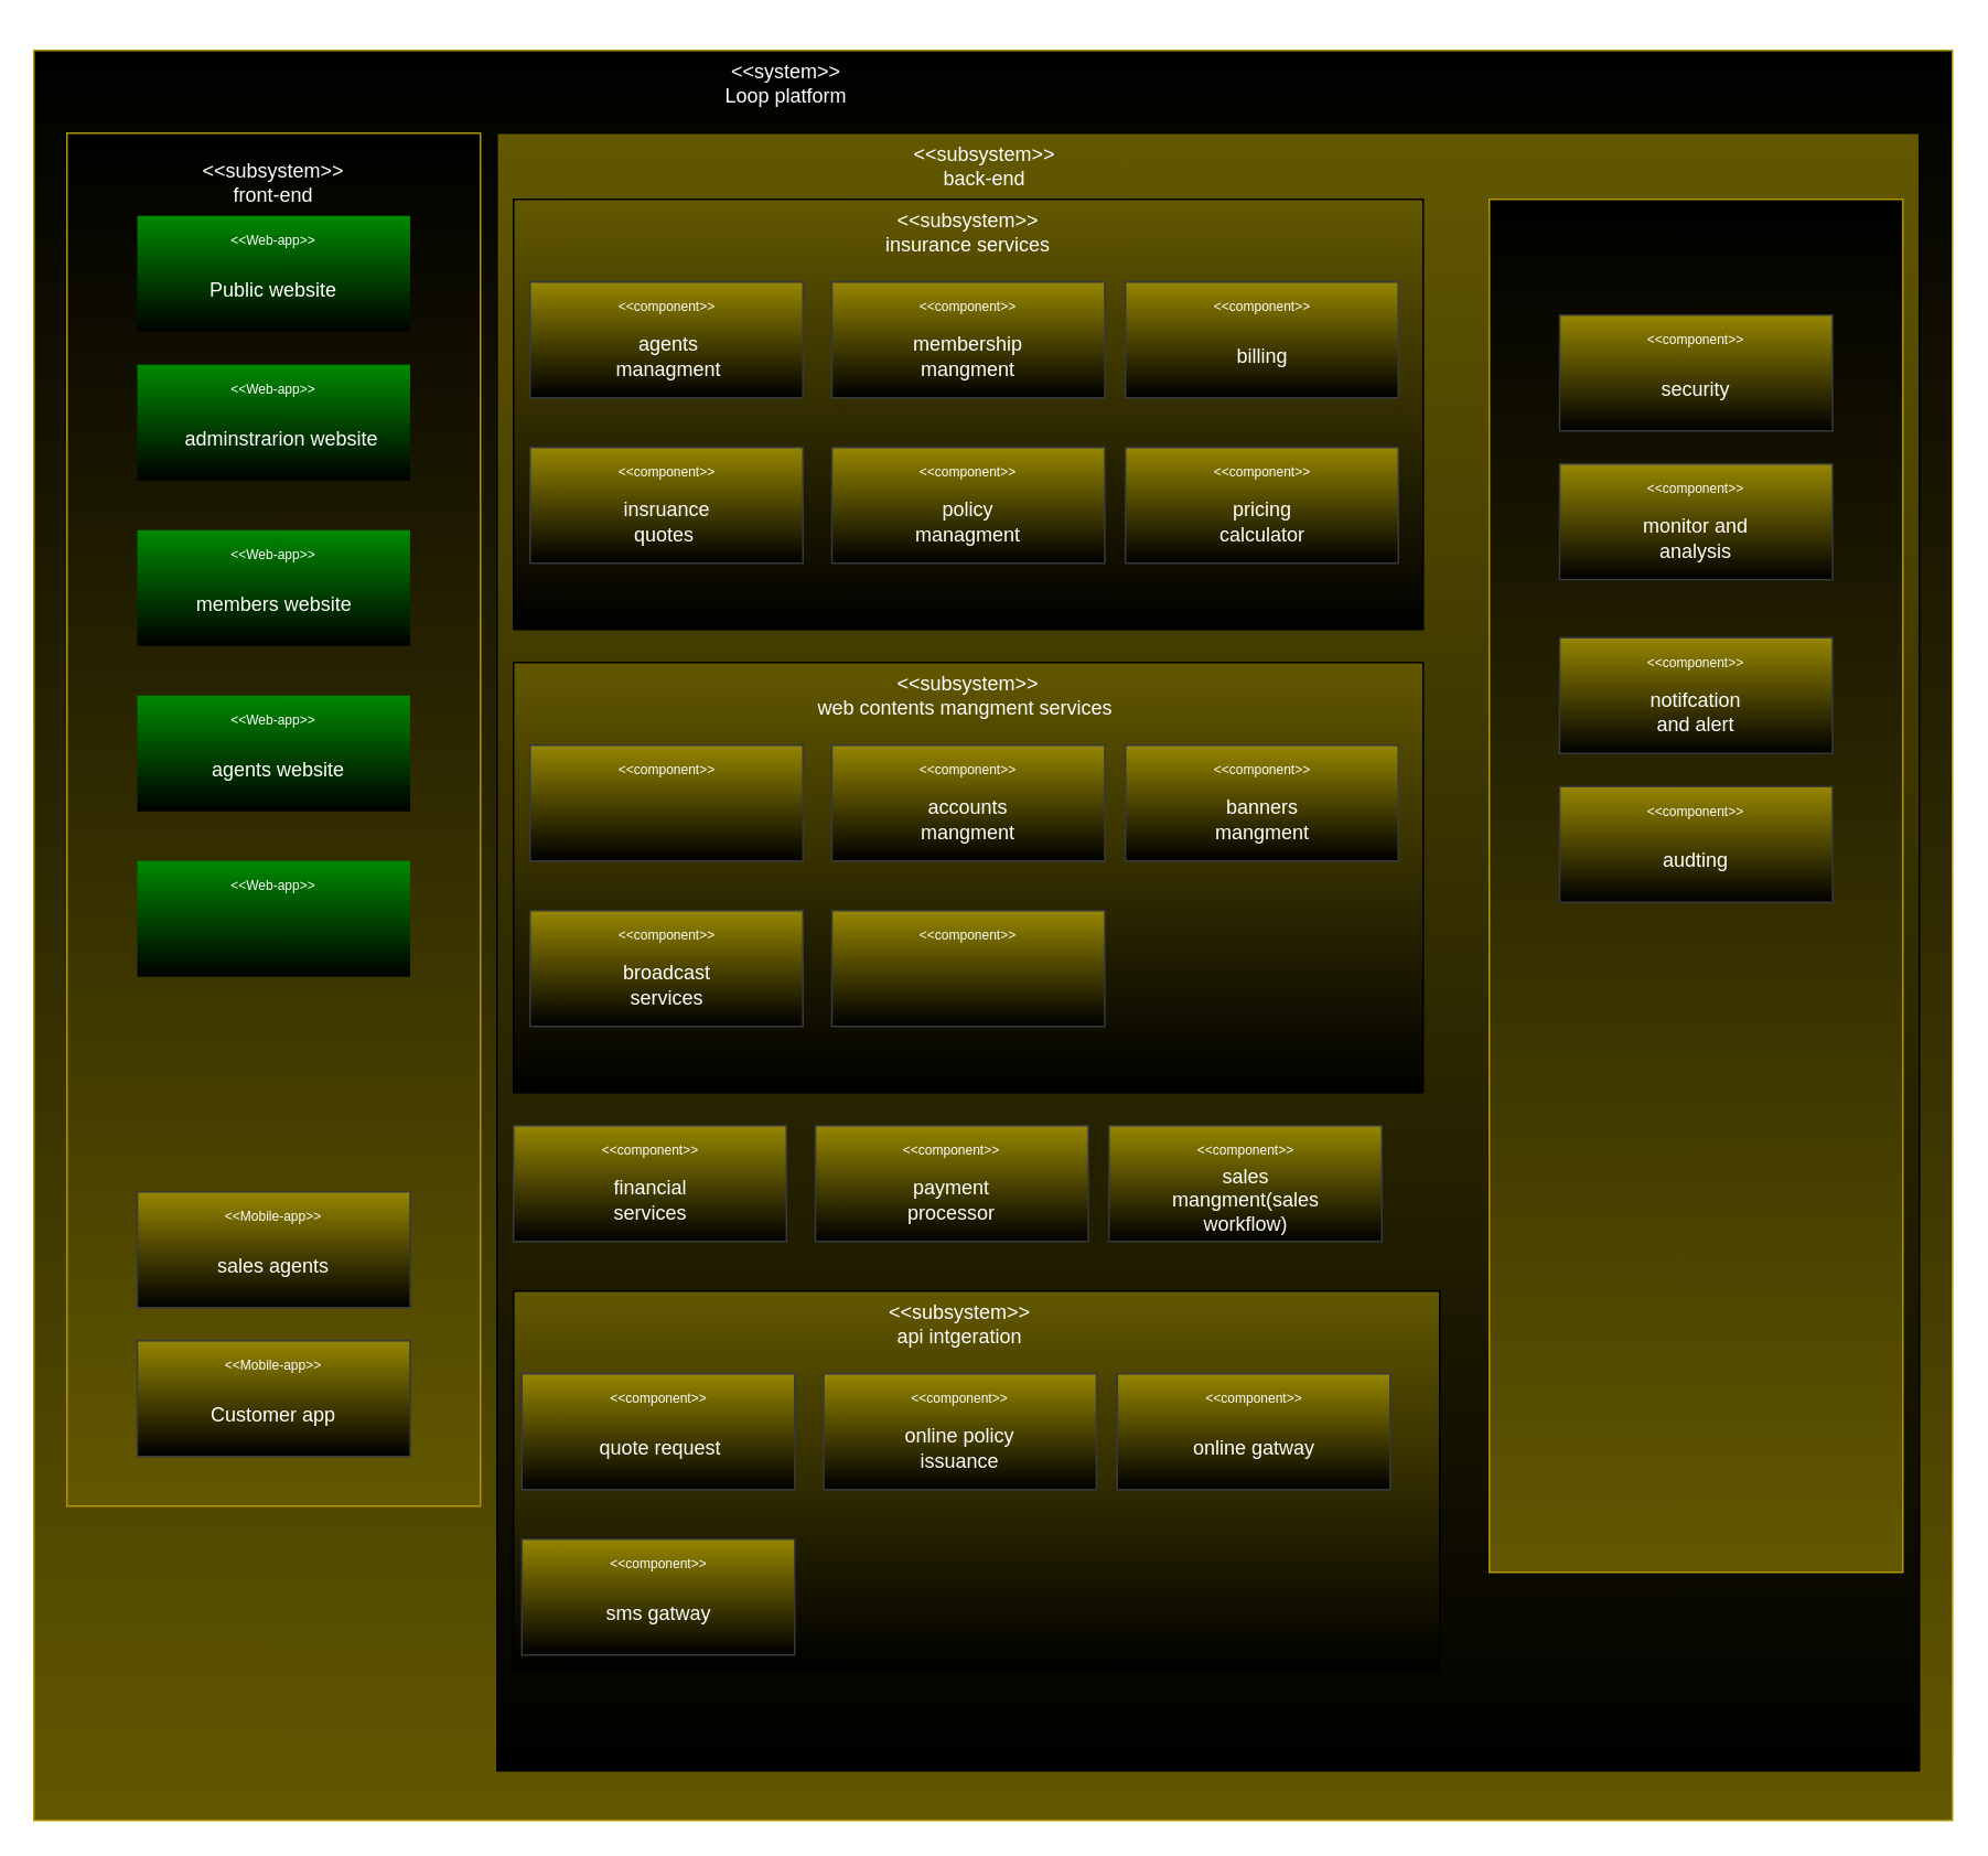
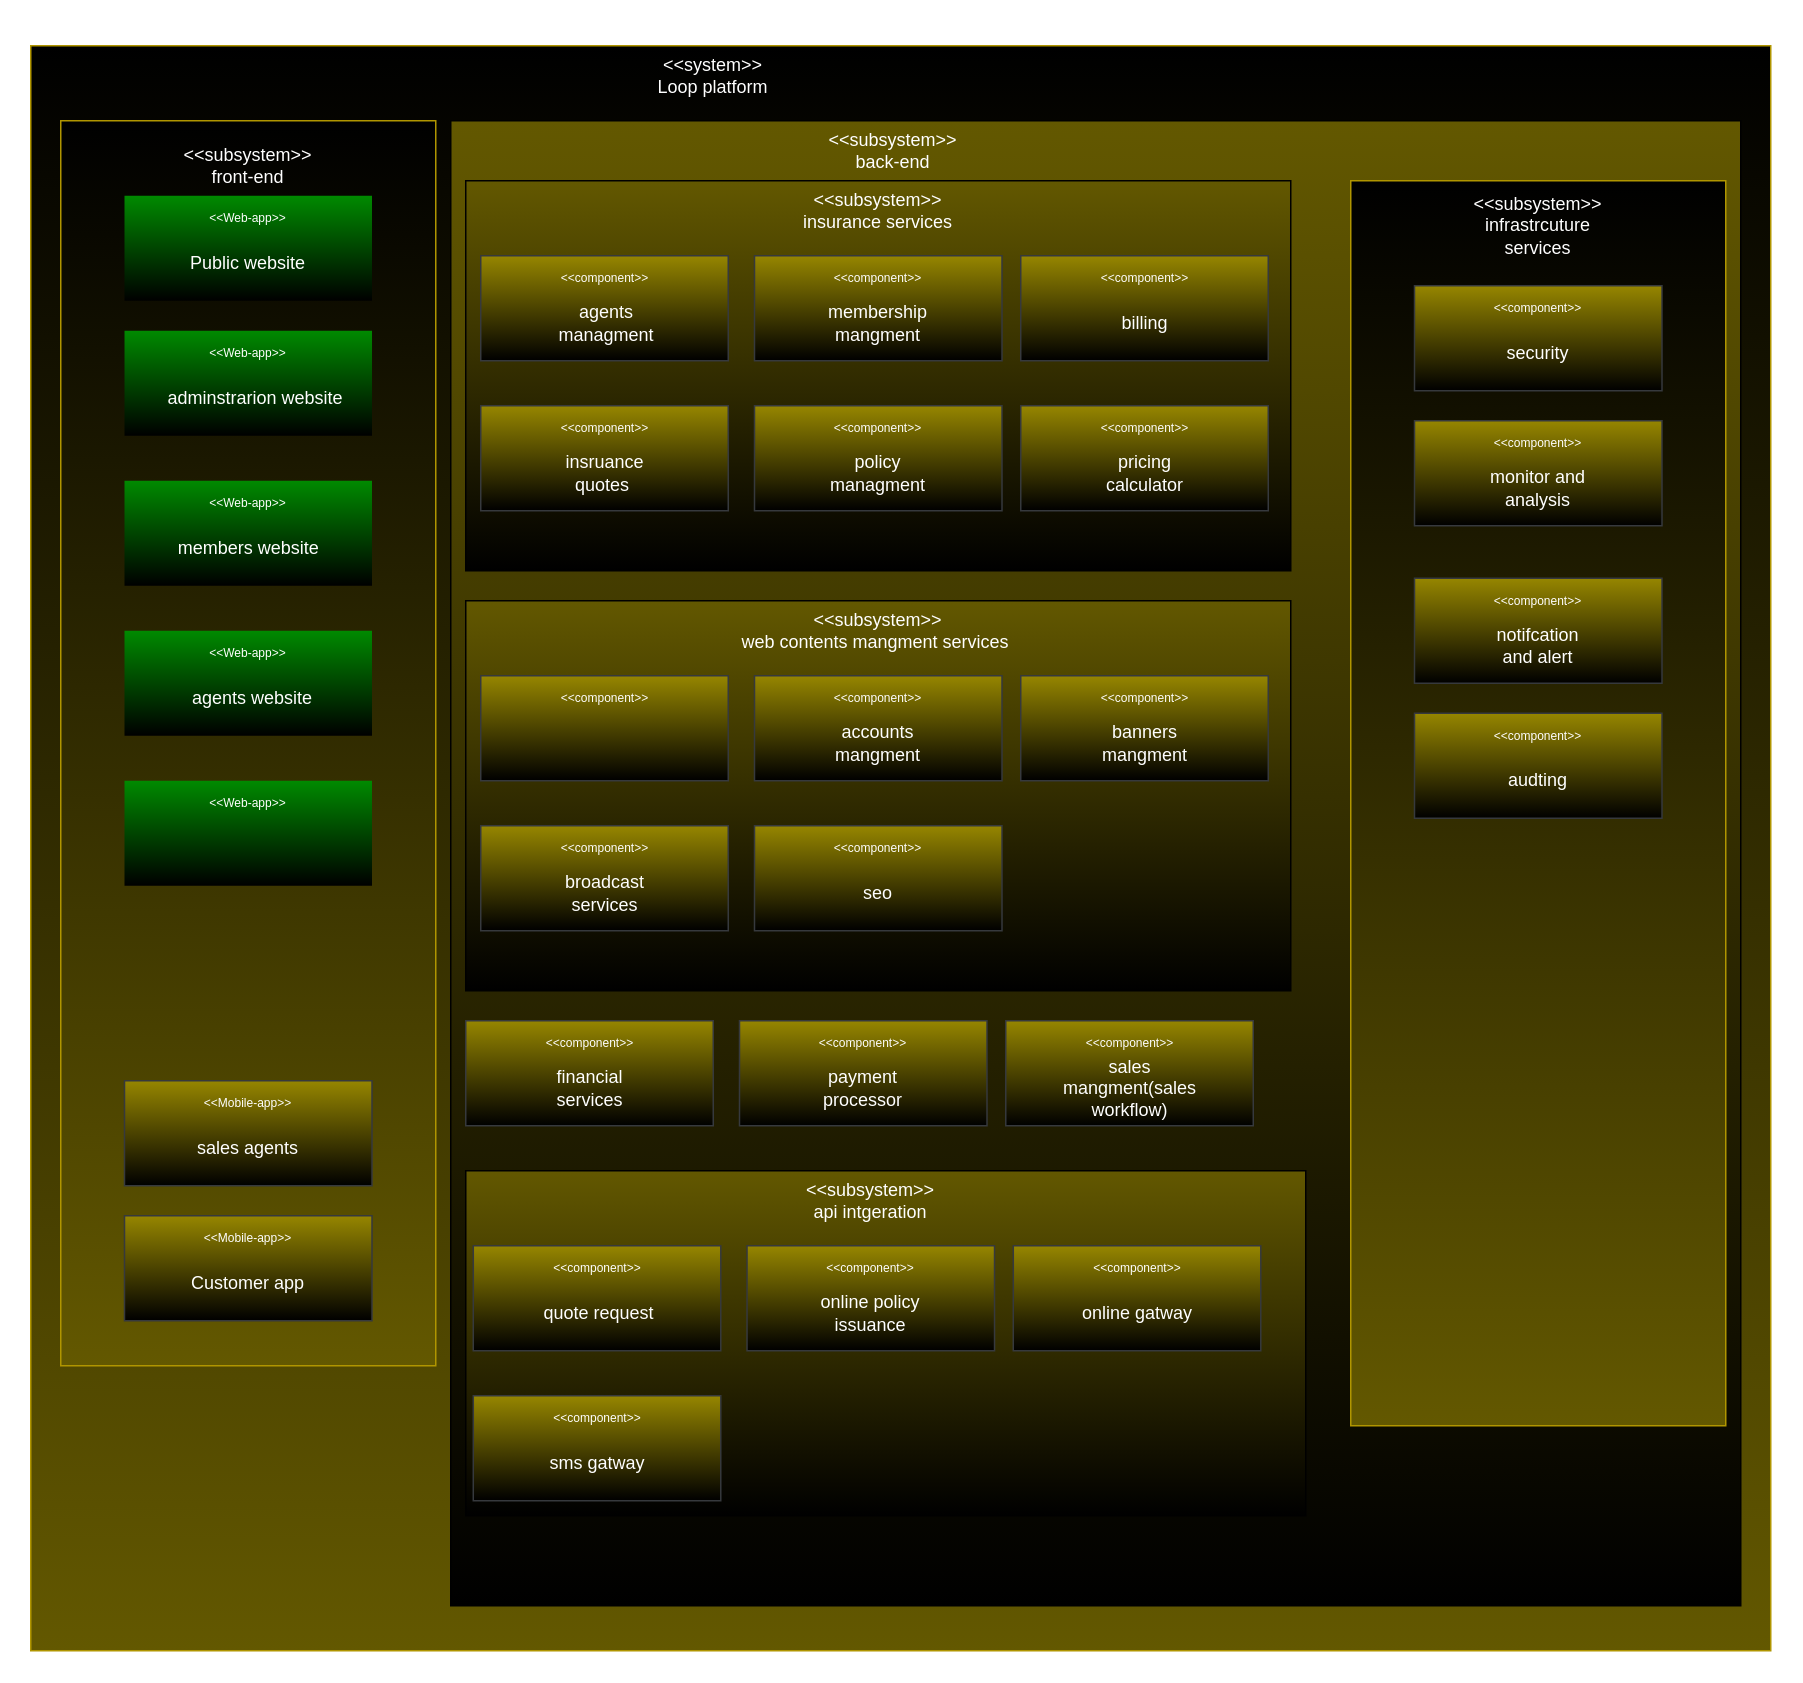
+ <mxCell id="89" value="&amp;lt;&amp;lt;subsystem&amp;gt;&amp;gt;&lt;br&gt;infrastrcuture services" style="text;html=1;strokeColor=none;fillColor=none;align=center;verticalAlign=middle;whiteSpace=wrap;rounded=0;fontColor=#FFFFFF;" vertex="1" parent="1"><mxGeometry x="980" y="120" width="90" height="60" as="geometry" /></mxCell>
+ <mxCell id="63" value="seo" style="text;html=1;strokeColor=none;fillColor=none;align=center;verticalAlign=middle;whiteSpace=wrap;rounded=0;fontColor=#FFFFFF;" vertex="1" parent="1"><mxGeometry x="545" y="580" width="80" height="30" as="geometry" /></mxCell>
